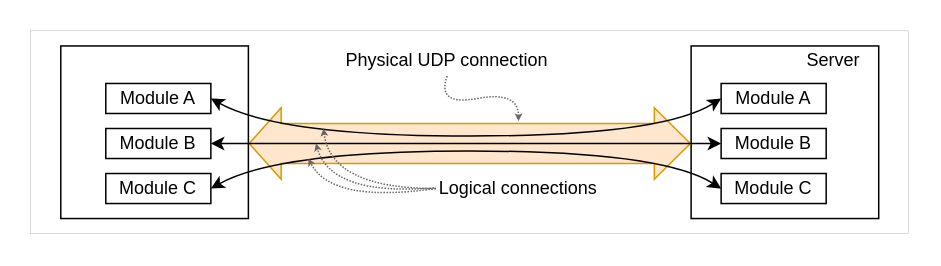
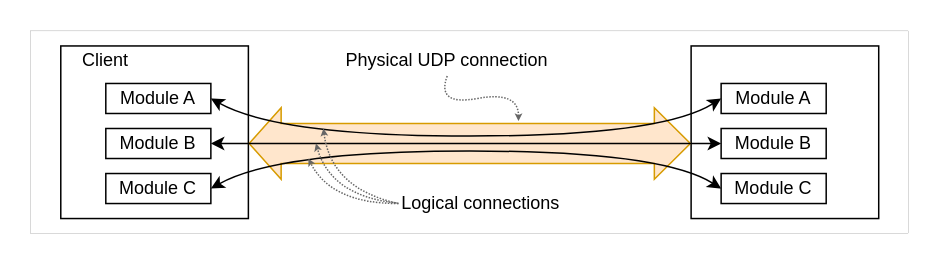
+ <mxCell id="22" value="Client" style="text;html=1;strokeColor=none;fillColor=none;align=center;verticalAlign=middle;whiteSpace=wrap;rounded=0;" vertex="1" parent="1"><mxGeometry x="40" y="30" width="60" height="20" as="geometry" /></mxCell>
- <mxCell id="4" value="Server" style="text;html=1;strokeColor=none;fillColor=none;align=center;verticalAlign=middle;whiteSpace=wrap;rounded=0;" vertex="1" parent="1"><mxGeometry x="525" y="30" width="60" height="20" as="geometry" /></mxCell>
- <mxCell id="20" value="Logical connections" style="text;html=1;strokeColor=none;fillColor=none;align=center;verticalAlign=middle;whiteSpace=wrap;rounded=0;" vertex="1" parent="1"><mxGeometry x="290" y="110" width="110" height="30" as="geometry" /></mxCell>
+ <mxCell id="20" value="Logical connections" style="text;html=1;strokeColor=none;fillColor=none;align=center;verticalAlign=middle;whiteSpace=wrap;rounded=0;" vertex="1" parent="1"><mxGeometry x="265" y="120" width="110" height="30" as="geometry" /></mxCell>
